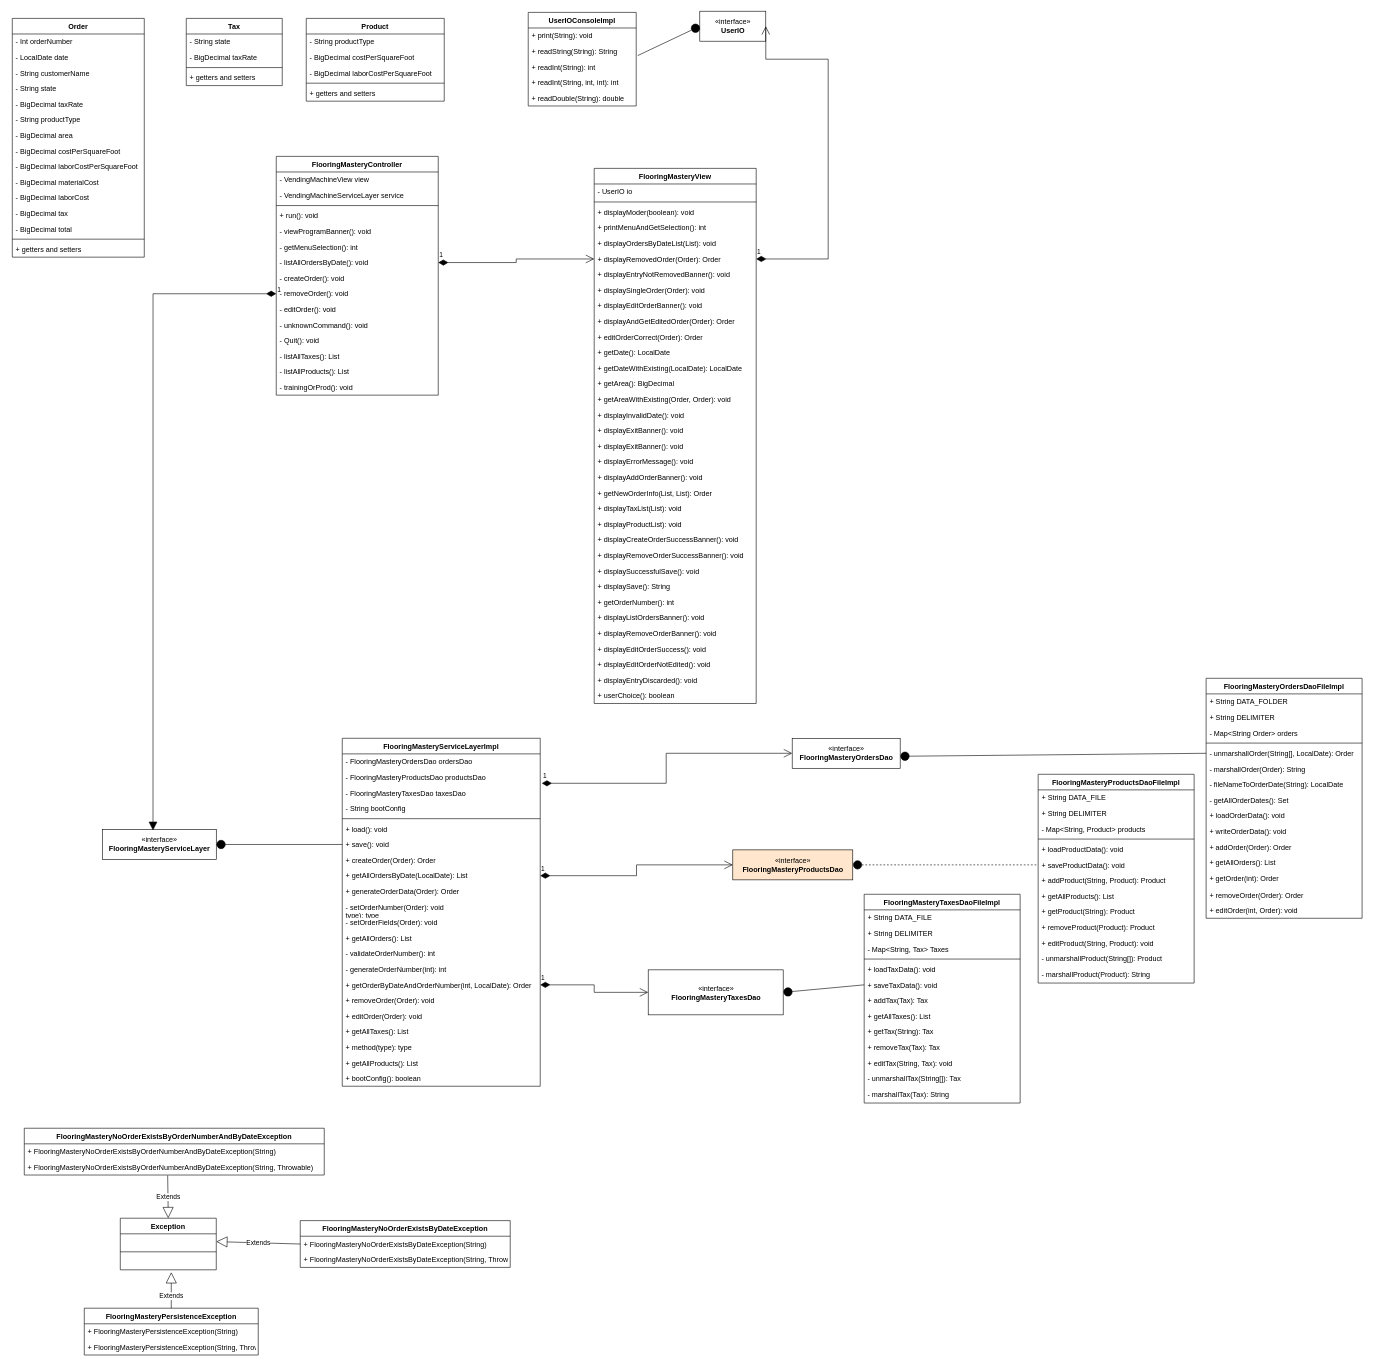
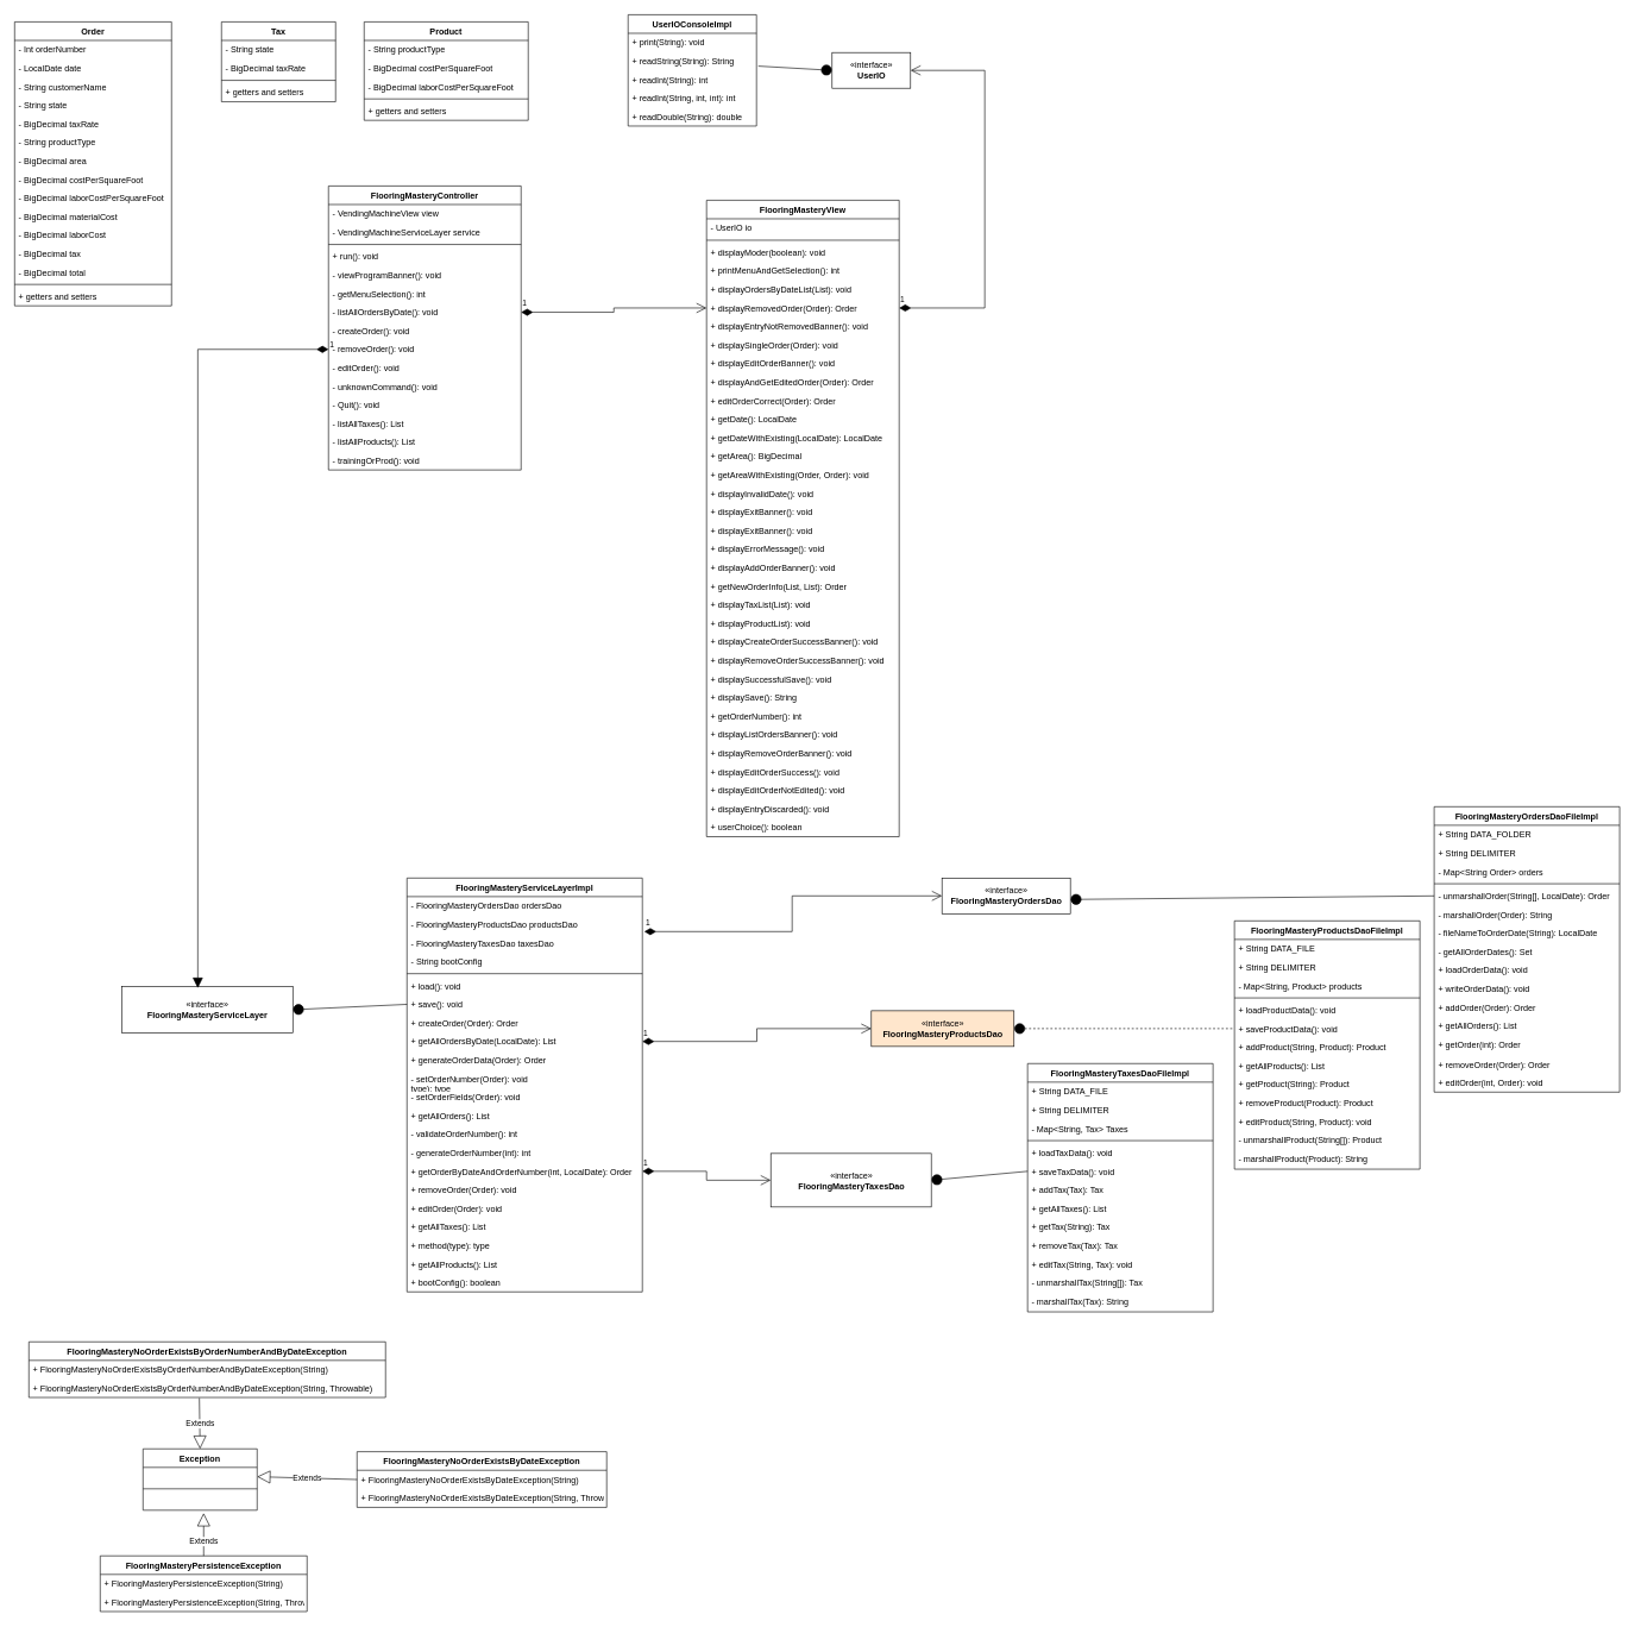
- <mxCell id="51" value="«interface»&lt;br&gt;&lt;b&gt;UserIO&lt;/b&gt;" style="html=1;" vertex="1" parent="1"><mxGeometry x="1166" y="18" width="110" height="50" as="geometry" /></mxCell>
+ <mxCell id="51" value="«interface»&lt;br&gt;&lt;b&gt;UserIO&lt;/b&gt;" style="html=1;" vertex="1" parent="1"><mxGeometry x="1166" y="73" width="110" height="50" as="geometry" /></mxCell>
- <mxCell id="52" value="«interface»&lt;br&gt;&lt;b&gt;FlooringMasteryServiceLayer&lt;/b&gt;" style="html=1;" vertex="1" parent="1"><mxGeometry x="170" y="1382" width="190" height="50" as="geometry" /></mxCell>
+ <mxCell id="52" value="«interface»&lt;br&gt;&lt;b&gt;FlooringMasteryServiceLayer&lt;/b&gt;" style="html=1;" vertex="1" parent="1"><mxGeometry x="170" y="1382" width="240" height="65" as="geometry" /></mxCell>
